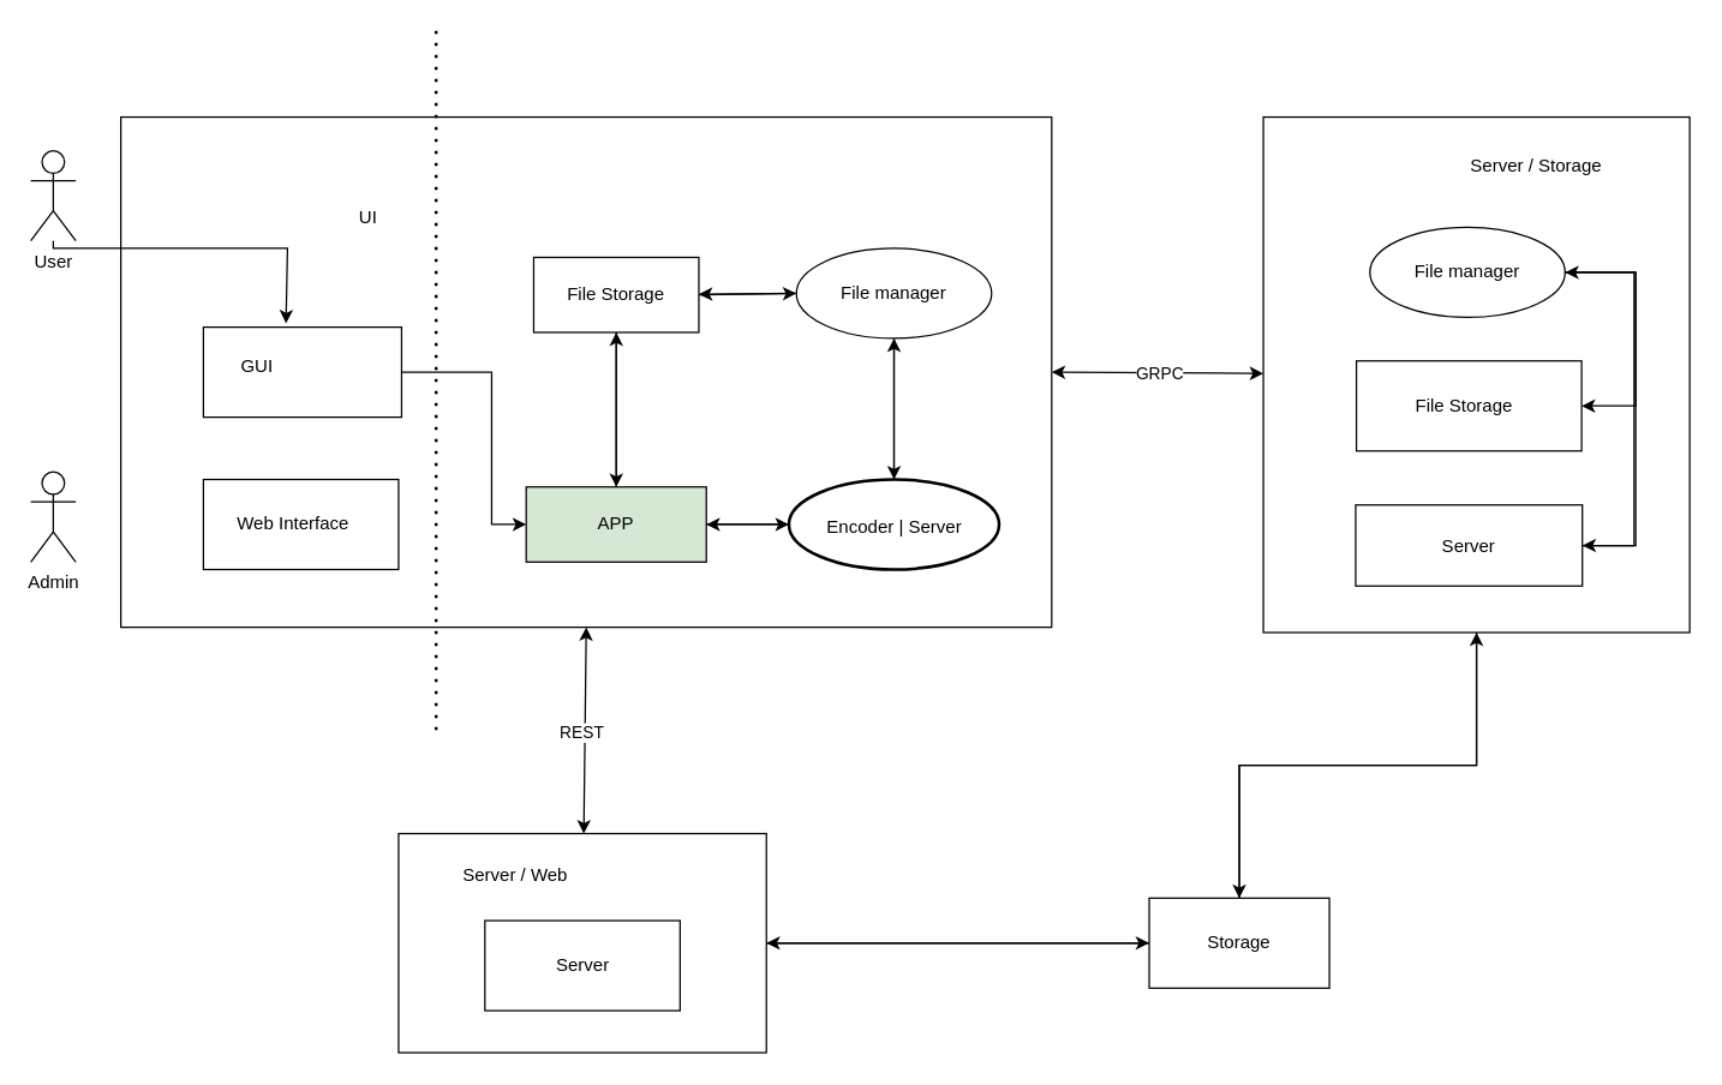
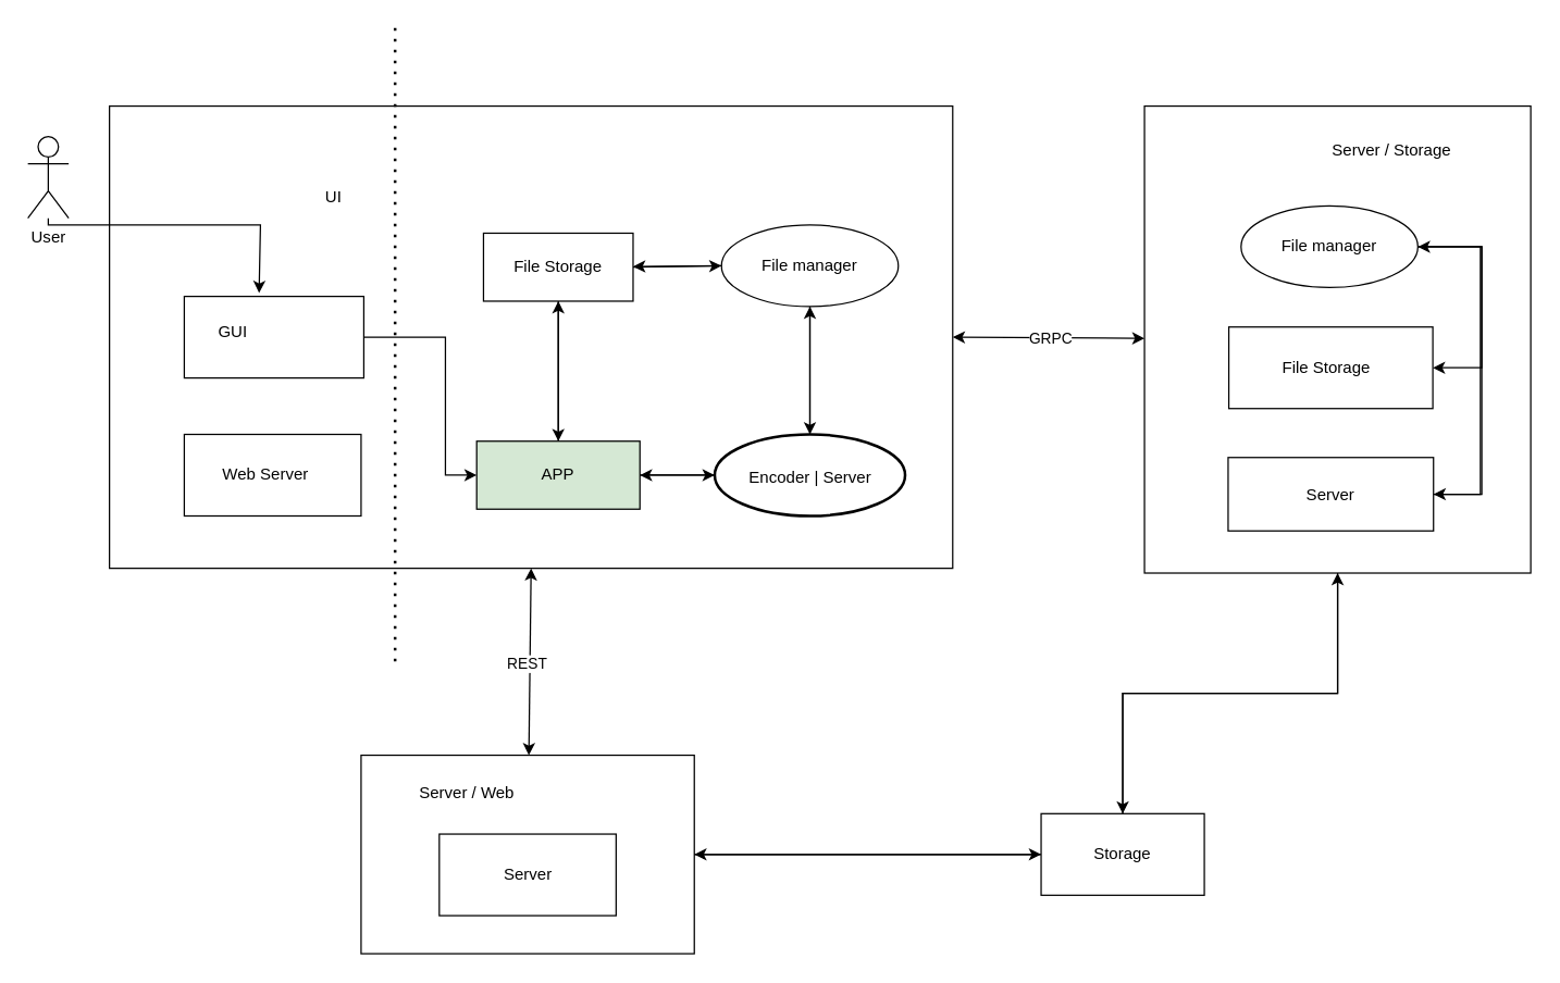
- <mxCell id="30" value="Admin" style="shape=umlActor;verticalLabelPosition=bottom;verticalAlign=top;html=1;outlineConnect=0;" parent="1" vertex="1"><mxGeometry x="20" y="314" width="30" height="60" as="geometry" /></mxCell>
- <mxCell id="42" value="&lt;div&gt;Web Interface&lt;/div&gt;" style="text;html=1;strokeColor=none;fillColor=none;align=center;verticalAlign=middle;whiteSpace=wrap;rounded=0;" parent="40" vertex="1"><mxGeometry y="15" width="140" height="30" as="geometry" /></mxCell>
+ <mxCell id="42" value="&lt;div&gt;Web Server&lt;/div&gt;" style="text;html=1;strokeColor=none;fillColor=none;align=center;verticalAlign=middle;whiteSpace=wrap;rounded=0;" parent="40" vertex="1"><mxGeometry y="15" width="140" height="30" as="geometry" /></mxCell>
